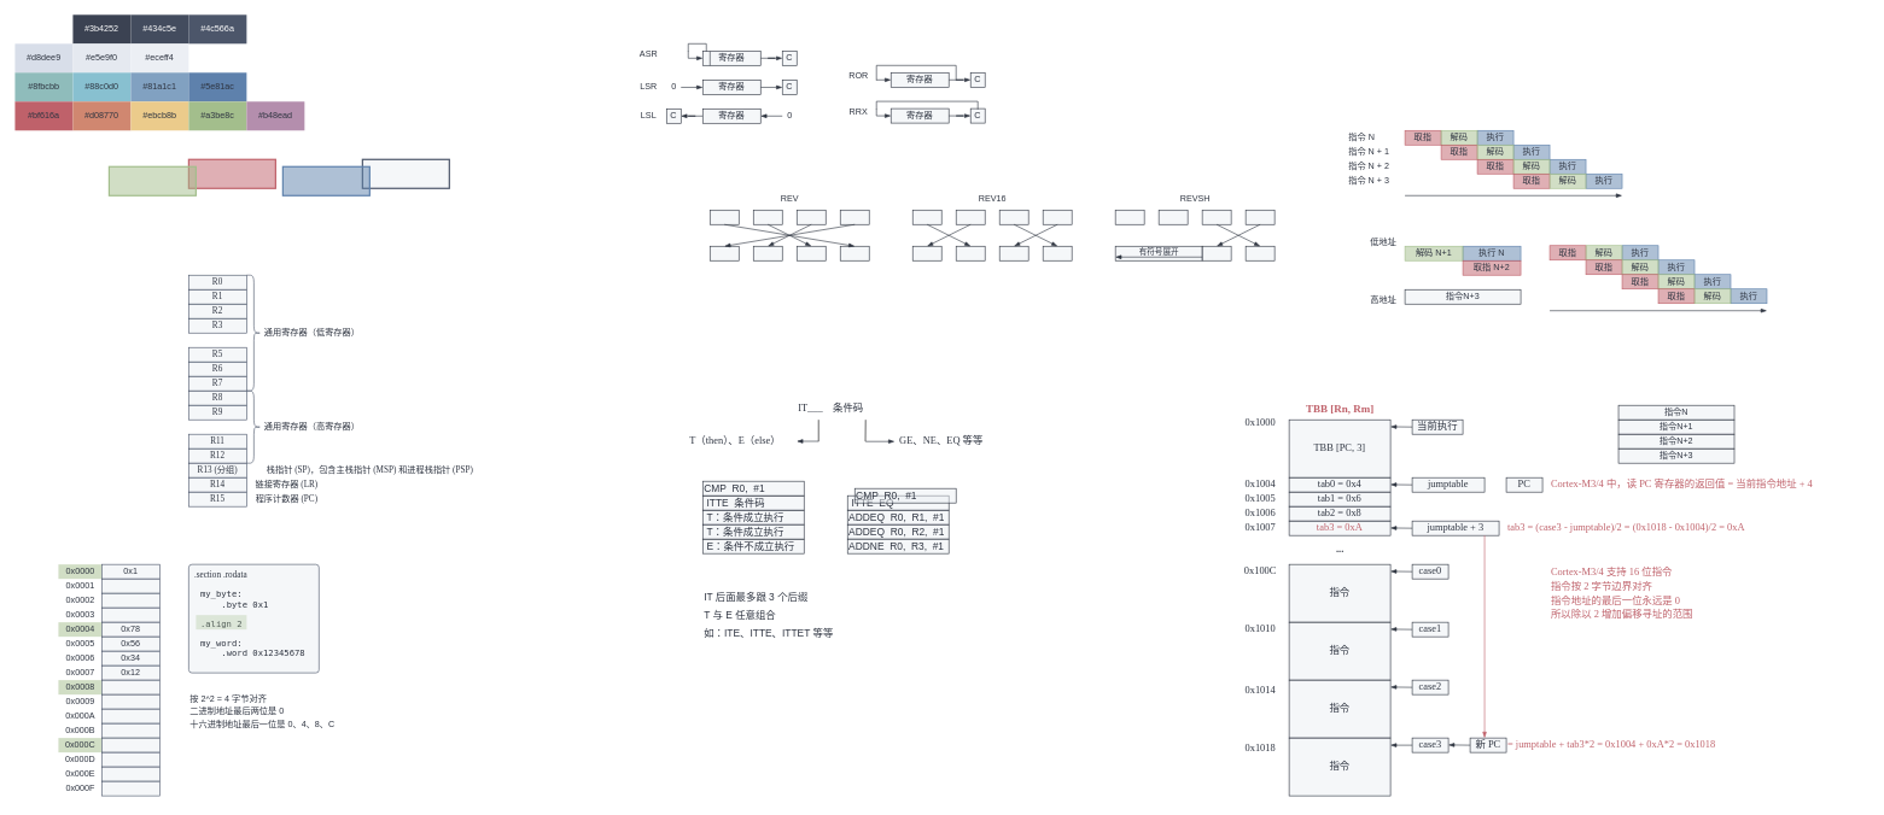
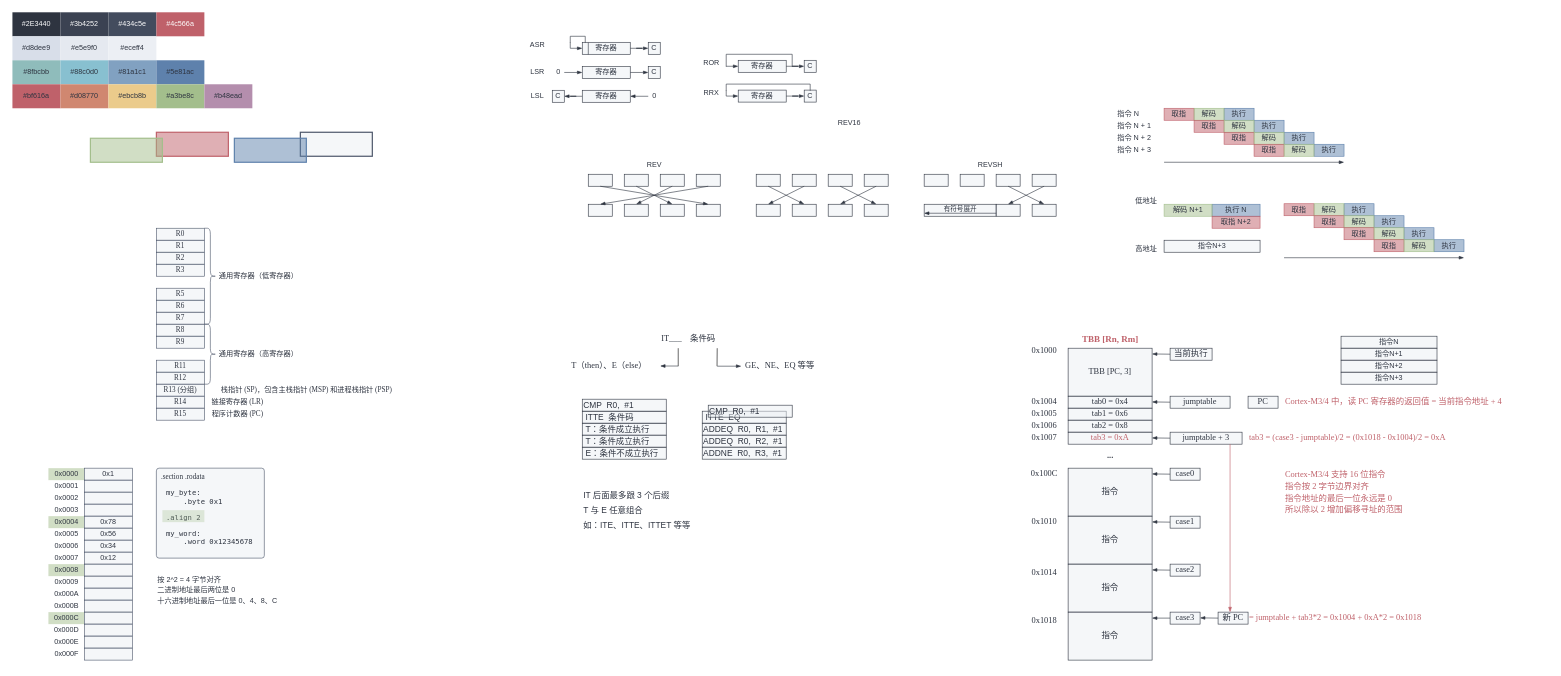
+ <mxCell id="6" value="&lt;font color=&quot;#ffffff&quot;&gt;#2E3440&lt;/font&gt;" style="rounded=0;whiteSpace=wrap;html=1;strokeWidth=2;fillColor=#2e3440;strokeColor=none;fontColor=#333333;" parent="1" vertex="1"><mxGeometry width="80" height="40" as="geometry" x="20" y="20" /></mxCell>
- <mxCell id="9" value="&lt;font color=&quot;#ffffff&quot;&gt;#4c566a&lt;/font&gt;" style="rounded=0;whiteSpace=wrap;html=1;strokeWidth=2;fillColor=#4c566a;strokeColor=none;fontColor=#333333;" parent="1" vertex="1"><mxGeometry x="260" width="80" height="40" as="geometry" y="20" /></mxCell>
+ <mxCell id="9" value="&lt;font color=&quot;#ffffff&quot;&gt;#4c566a&lt;/font&gt;" style="rounded=0;whiteSpace=wrap;html=1;strokeWidth=2;fillColor=#bf616a;strokeColor=none;fontColor=#333333;" parent="1" vertex="1"><mxGeometry x="260" width="80" height="40" as="geometry" y="20" /></mxCell>
- <mxCell id="152" value="REV16" style="text;html=1;align=center;verticalAlign=middle;resizable=0;points=[];autosize=1;strokeColor=none;fillColor=none;fontColor=#2E3440;" parent="1" vertex="1"><mxGeometry x="1340" y="260" width="60" height="30" as="geometry" /></mxCell>
+ <mxCell id="152" value="REV16" style="text;html=1;align=center;verticalAlign=middle;resizable=0;points=[];autosize=1;strokeColor=none;fillColor=none;fontColor=#2E3440;" parent="1" vertex="1"><mxGeometry x="1385" y="190" width="60" height="30" as="geometry" /></mxCell>
